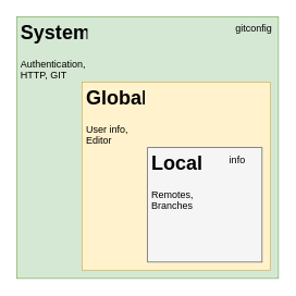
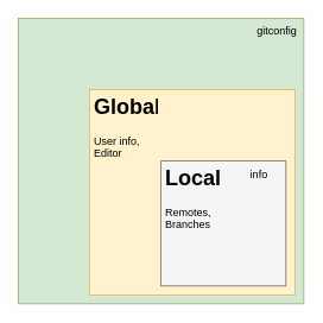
- <mxCell id="5" value="&lt;h1&gt;System&lt;/h1&gt;&lt;p&gt;Authentication, HTTP, GIT&lt;/p&gt;" style="text;html=1;strokeColor=none;fillColor=none;spacing=5;spacingTop=-20;whiteSpace=wrap;overflow=hidden;rounded=0;" parent="1" vertex="1"><mxGeometry x="20" y="20" width="90" height="80" as="geometry" /></mxCell>
